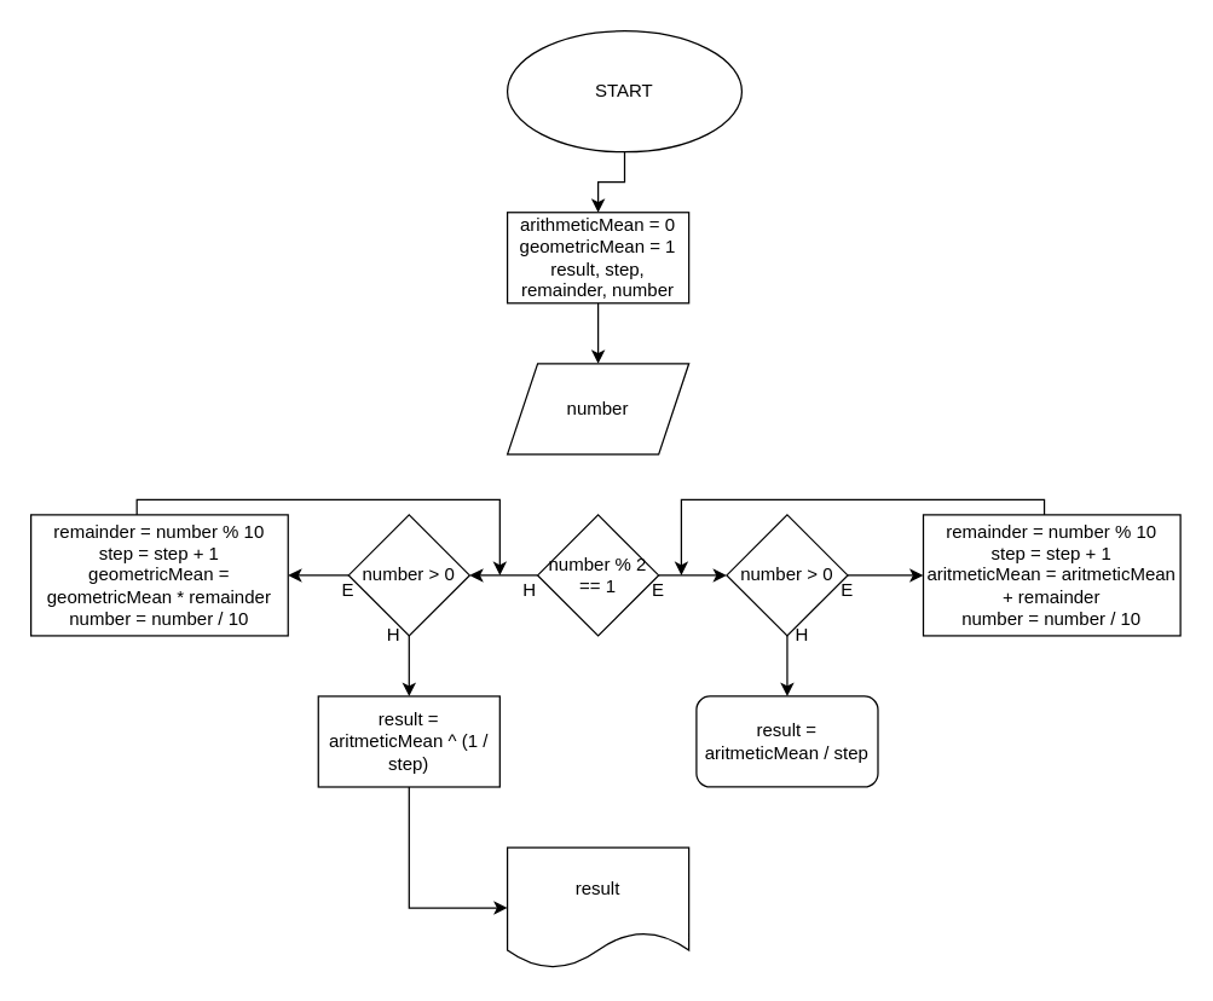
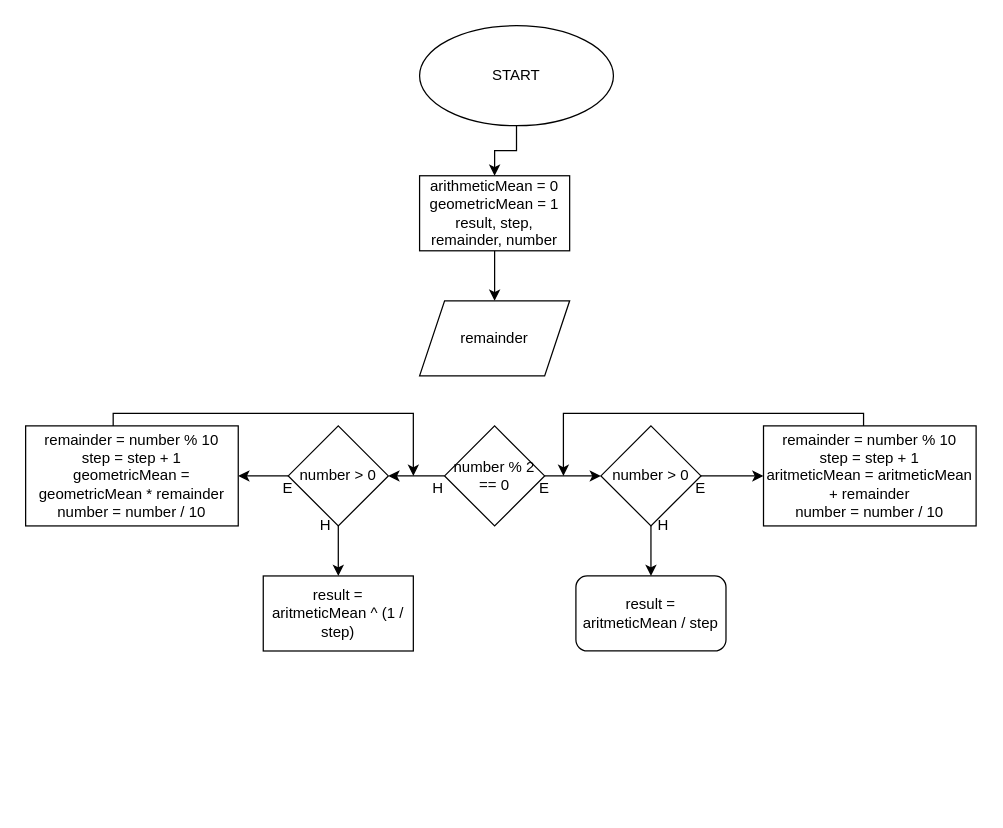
- <mxCell id="6" value="number" style="shape=parallelogram;perimeter=parallelogramPerimeter;whiteSpace=wrap;html=1;fixedSize=1;gradientColor=#ffffff;" parent="1" vertex="1"><mxGeometry x="335" y="240" width="120" height="60" as="geometry" /></mxCell>
+ <mxCell id="6" value="remainder" style="shape=parallelogram;perimeter=parallelogramPerimeter;whiteSpace=wrap;html=1;fixedSize=1;gradientColor=#ffffff;" parent="1" vertex="1"><mxGeometry x="335" y="240" width="120" height="60" as="geometry" /></mxCell>
- <mxCell id="9" value="number % 2 == 1" style="rhombus;whiteSpace=wrap;html=1;gradientColor=#ffffff;" parent="1" vertex="1"><mxGeometry x="355" y="340" width="80" height="80" as="geometry" /></mxCell>
+ <mxCell id="9" value="number % 2 == 0" style="rhombus;whiteSpace=wrap;html=1;gradientColor=#ffffff;" parent="1" vertex="1"><mxGeometry x="355" y="340" width="80" height="80" as="geometry" /></mxCell>
- <mxCell id="24" style="edgeStyle=orthogonalEdgeStyle;rounded=0;orthogonalLoop=1;jettySize=auto;html=1;entryX=0;entryY=0.5;entryDx=0;entryDy=0;" edge="1" parent="1" source="25" target="26"><mxGeometry relative="1" as="geometry"><Array as="points"><mxPoint x="270" y="600" /></Array></mxGeometry></mxCell>
- <mxCell id="26" value="result" style="shape=document;whiteSpace=wrap;html=1;boundedLbl=1;" vertex="1" parent="1"><mxGeometry x="335" y="560" width="120" height="80" as="geometry" /></mxCell>
